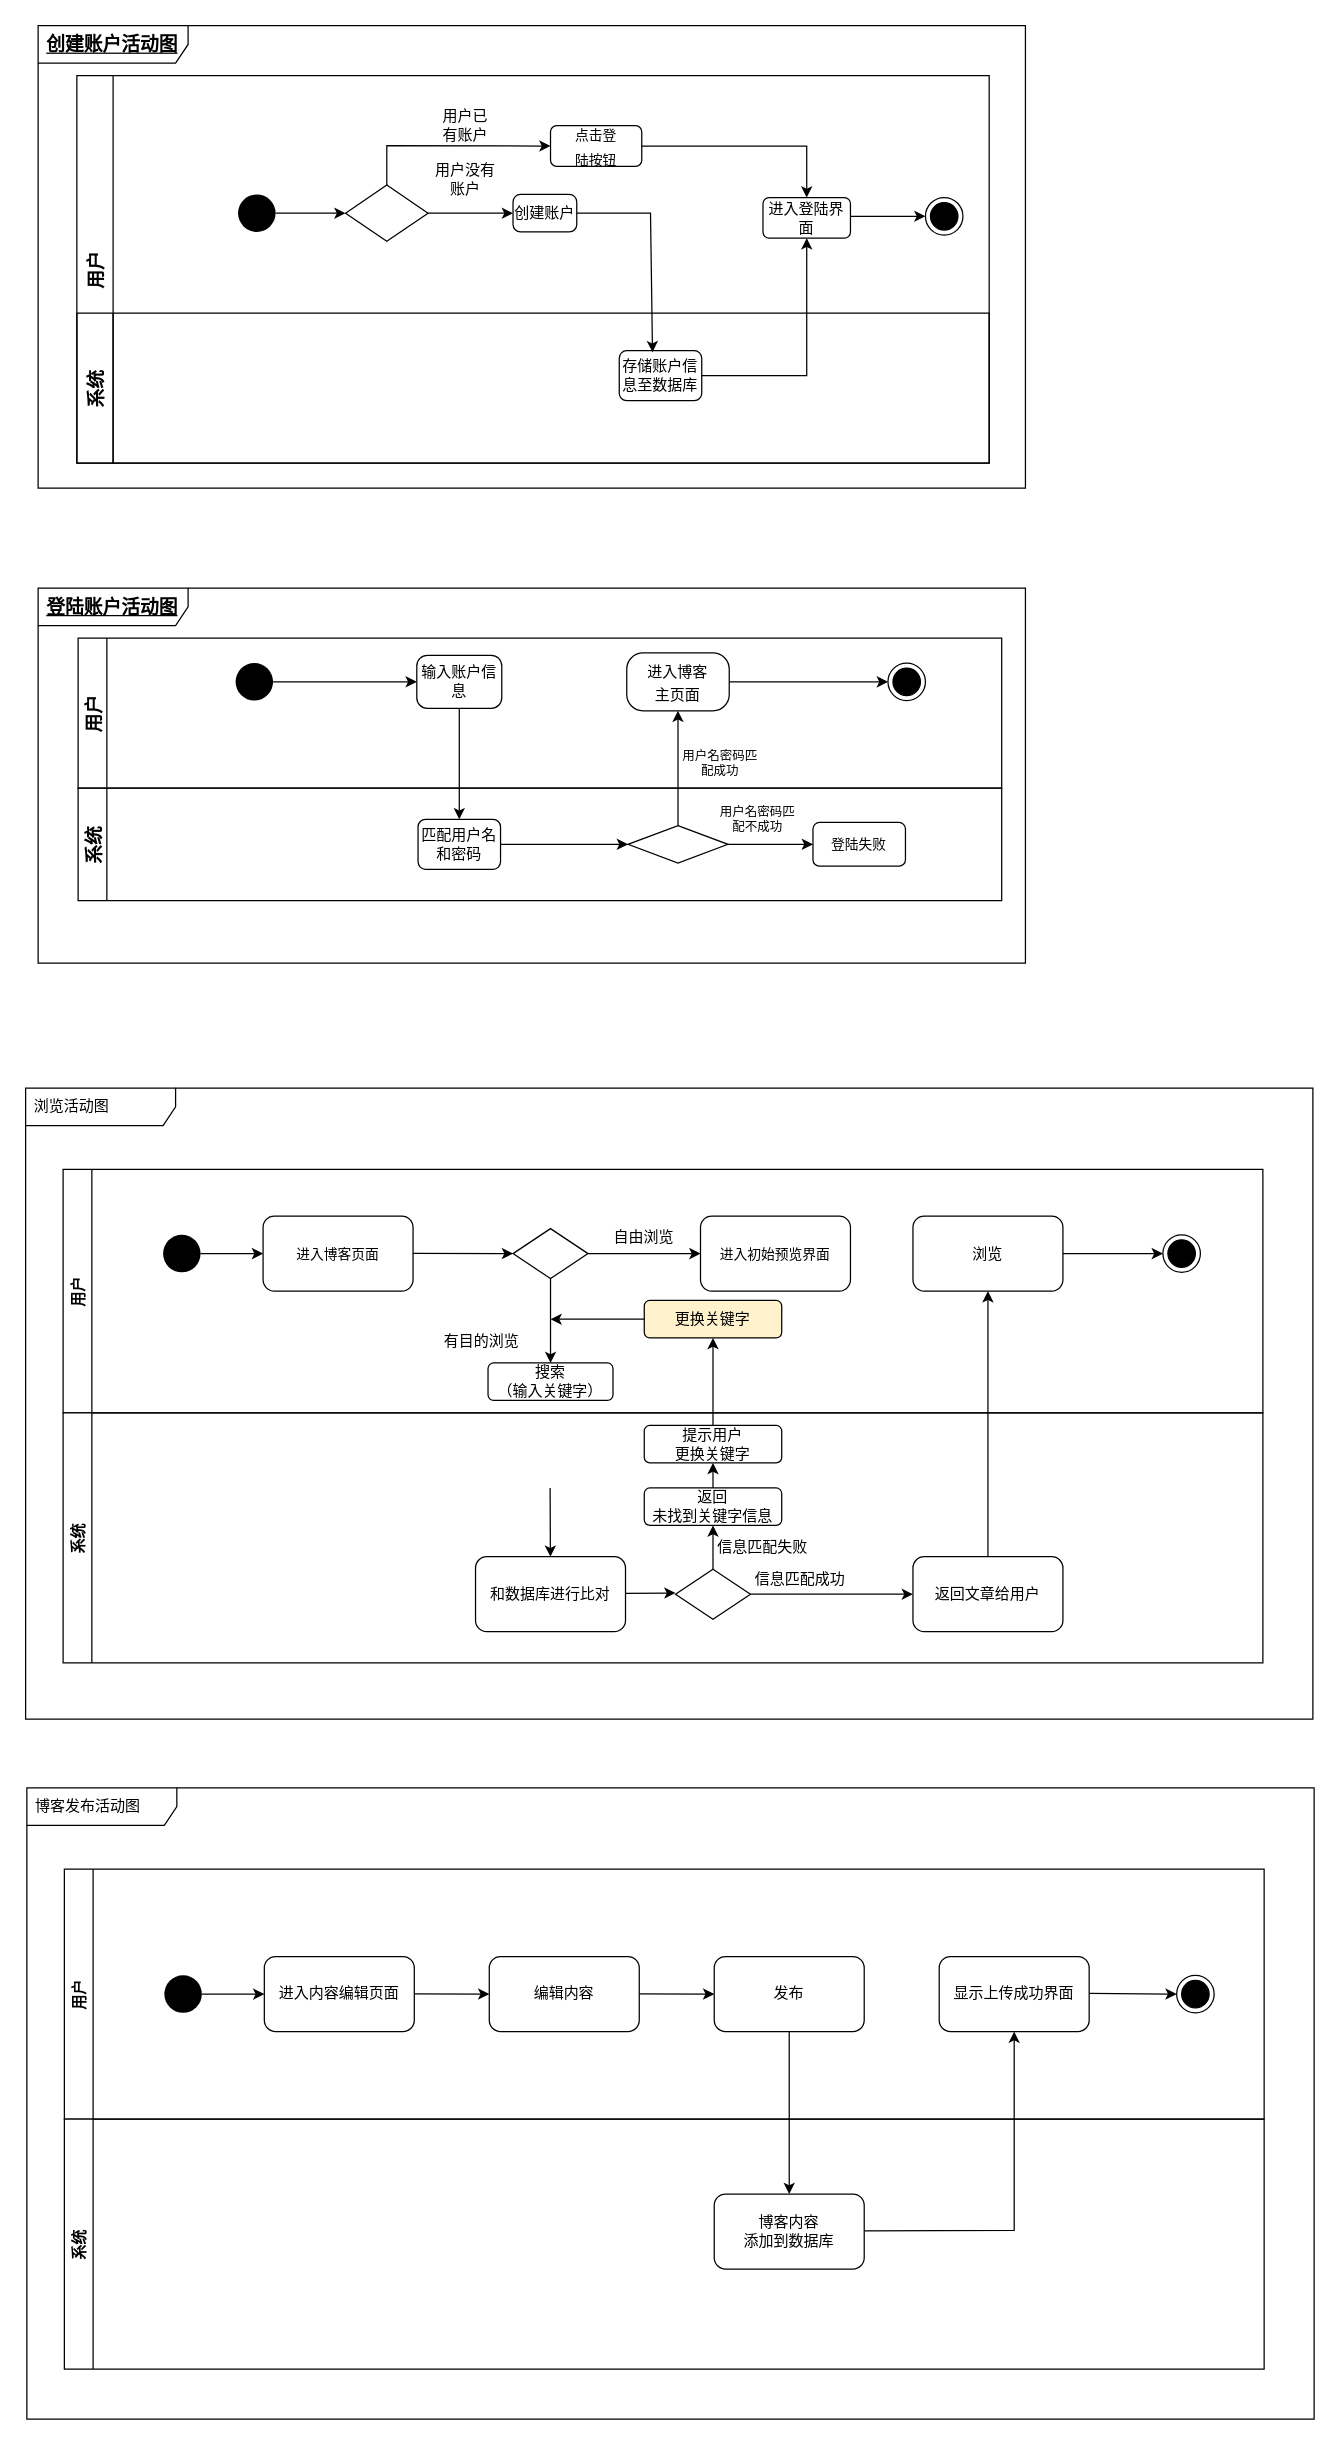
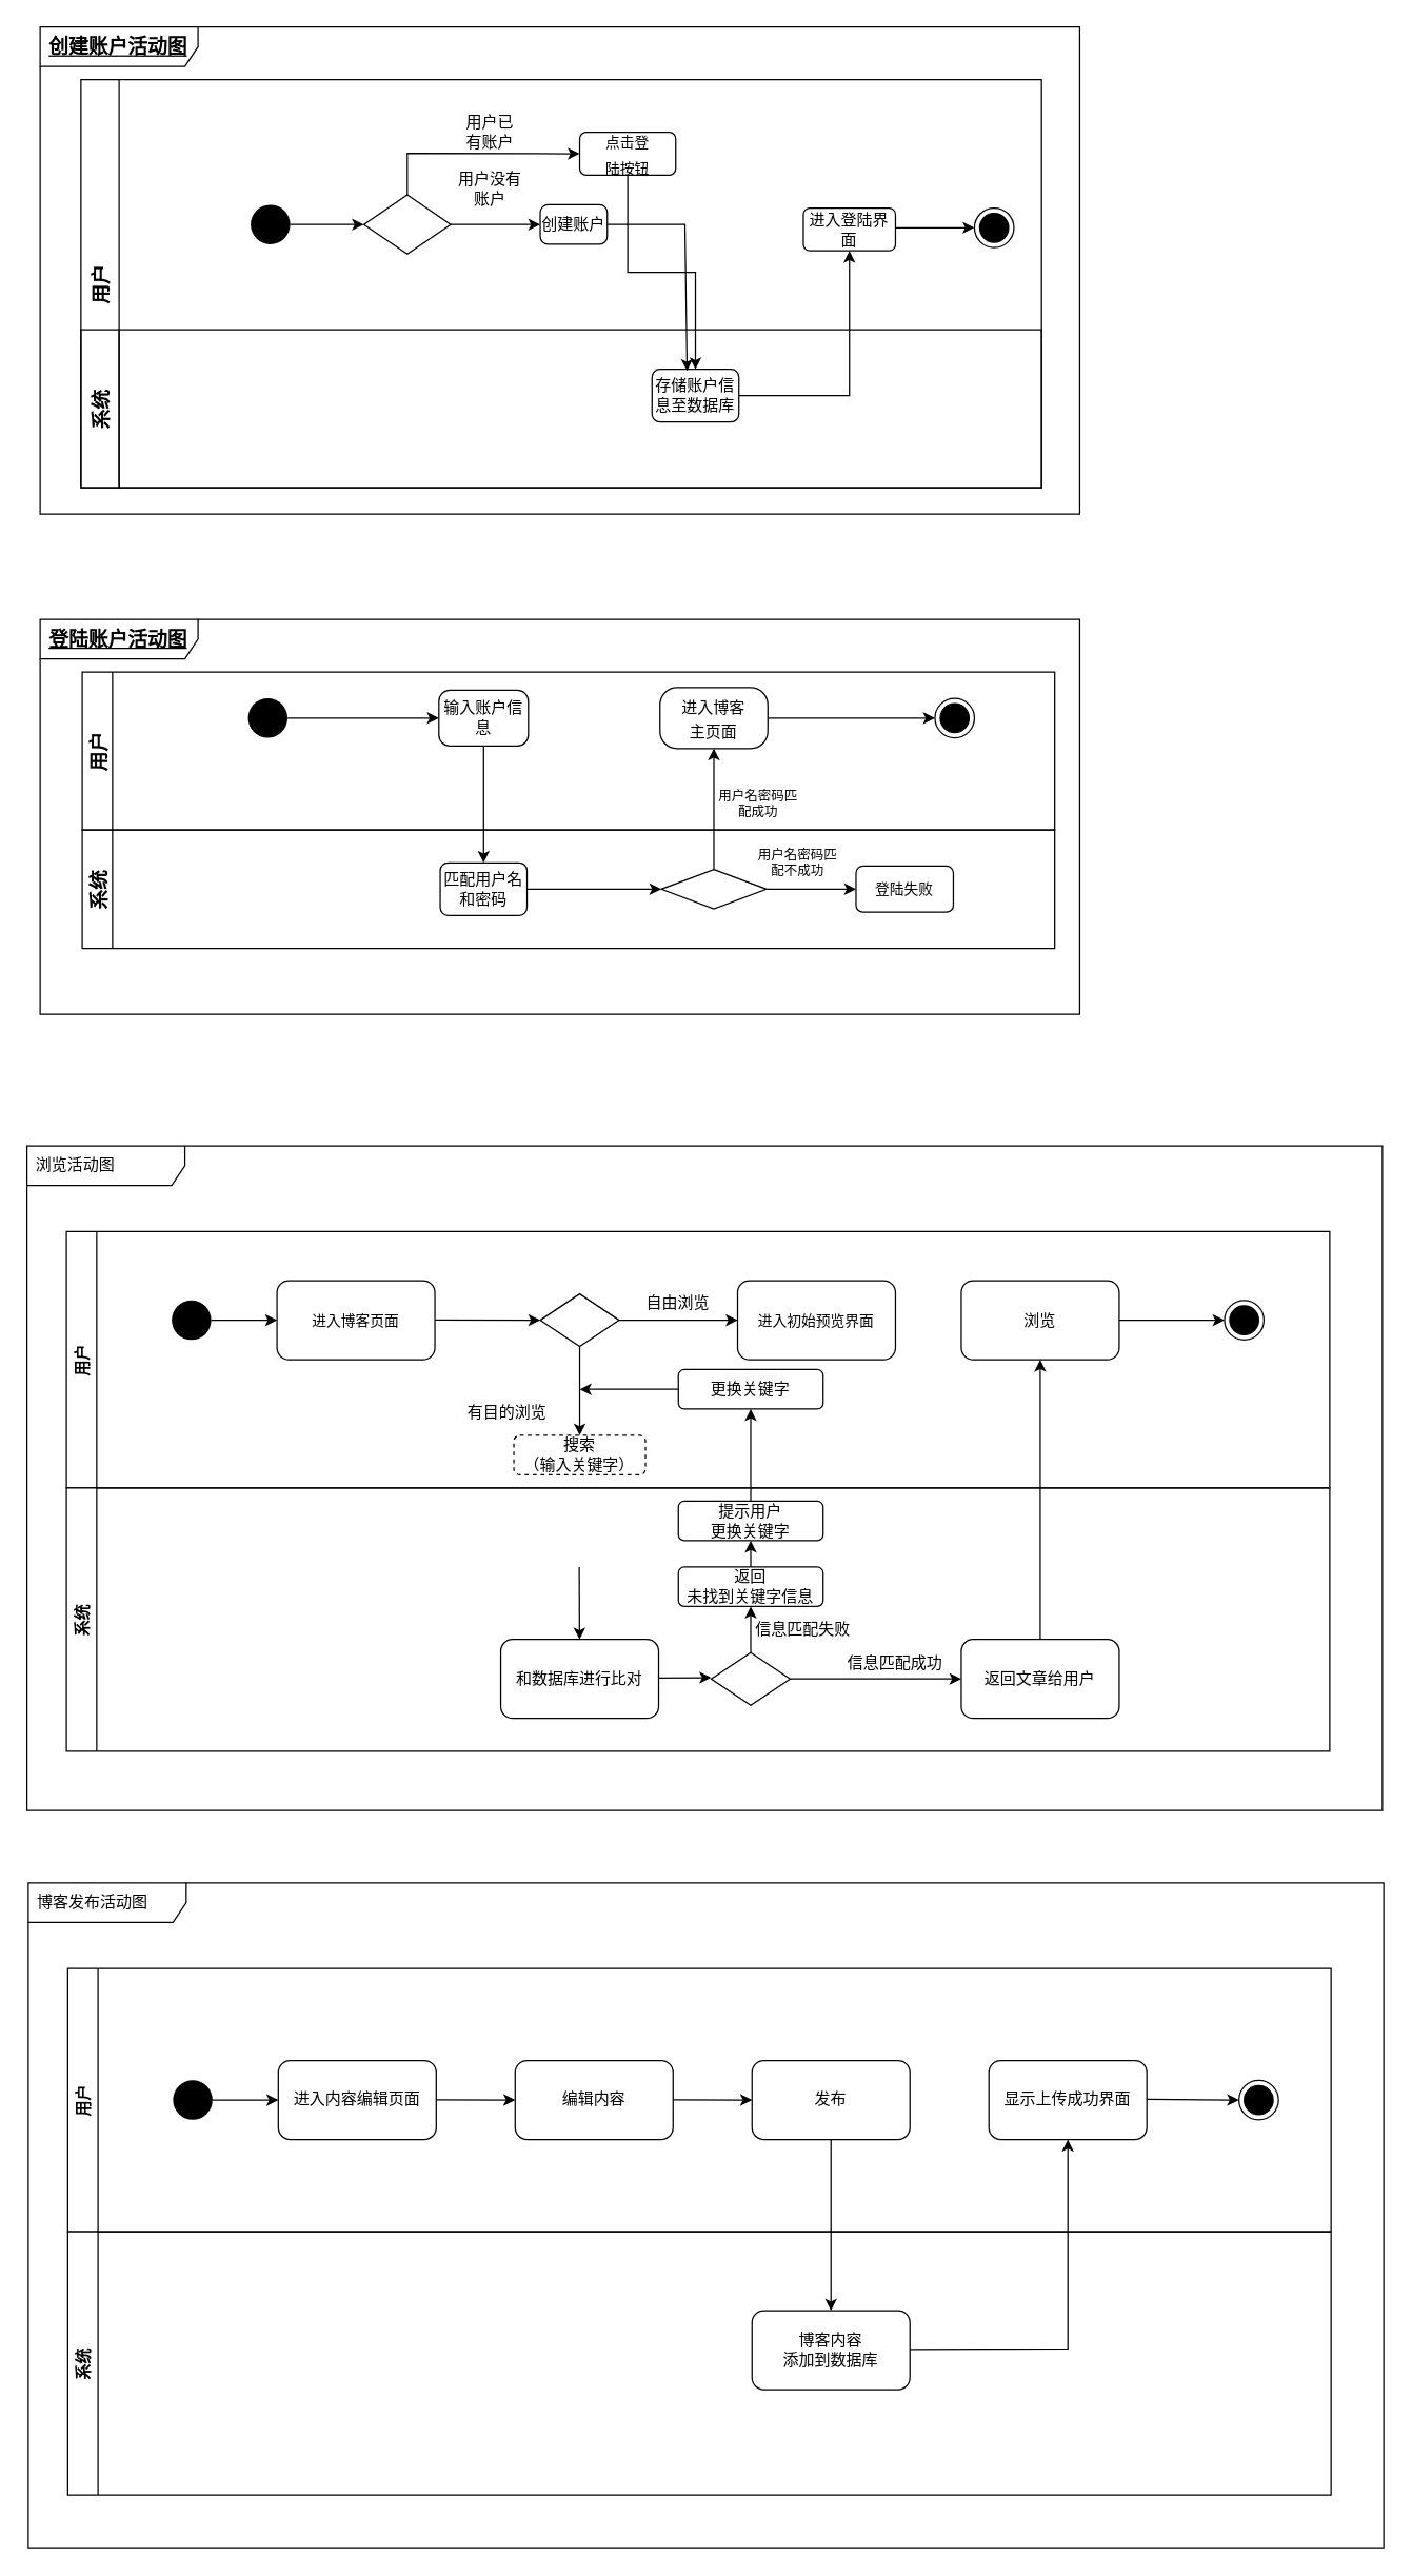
- <mxCell id="75" style="edgeStyle=orthogonalEdgeStyle;rounded=0;orthogonalLoop=1;jettySize=auto;html=1;fontSize=11;entryX=0.5;entryY=0;entryDx=0;entryDy=0;" edge="1" parent="61" source="65" target="72"><mxGeometry relative="1" as="geometry"><mxPoint x="579" y="56" as="targetPoint" /></mxGeometry></mxCell>
+ <mxCell id="75" style="edgeStyle=orthogonalEdgeStyle;rounded=0;orthogonalLoop=1;jettySize=auto;html=1;fontSize=11;" edge="1" parent="61" source="65" target="49"><mxGeometry relative="1" as="geometry"><mxPoint x="579" y="56" as="targetPoint" /></mxGeometry></mxCell>
- <mxCell id="31" value="更换关键字" style="rounded=1;whiteSpace=wrap;html=1;fillColor=#fff2cc;" parent="19" vertex="1"><mxGeometry x="465" y="105" width="110" height="30" as="geometry" /></mxCell>
+ <mxCell id="31" value="更换关键字" style="rounded=1;whiteSpace=wrap;html=1;" parent="19" vertex="1"><mxGeometry x="465" y="105" width="110" height="30" as="geometry" /></mxCell>
- <mxCell id="29" value="搜索&lt;br&gt;（输入关键字）" style="rounded=1;whiteSpace=wrap;html=1;" parent="19" vertex="1"><mxGeometry x="340" y="155" width="100" height="30" as="geometry" /></mxCell>
+ <mxCell id="29" value="搜索&lt;br&gt;（输入关键字）" style="rounded=1;whiteSpace=wrap;html=1;dashed=1;" parent="19" vertex="1"><mxGeometry x="340" y="155" width="100" height="30" as="geometry" /></mxCell>
- <mxCell id="40" value="信息匹配成功" style="text;html=1;strokeColor=none;fillColor=none;align=center;verticalAlign=middle;whiteSpace=wrap;rounded=0;" parent="34" vertex="1"><mxGeometry x="550" y="125" width="80" height="15" as="geometry" /></mxCell>
+ <mxCell id="40" value="信息匹配成功" style="text;html=1;strokeColor=none;fillColor=none;align=center;verticalAlign=middle;whiteSpace=wrap;rounded=0;" parent="34" vertex="1"><mxGeometry x="590" y="125" width="80" height="15" as="geometry" /></mxCell>
